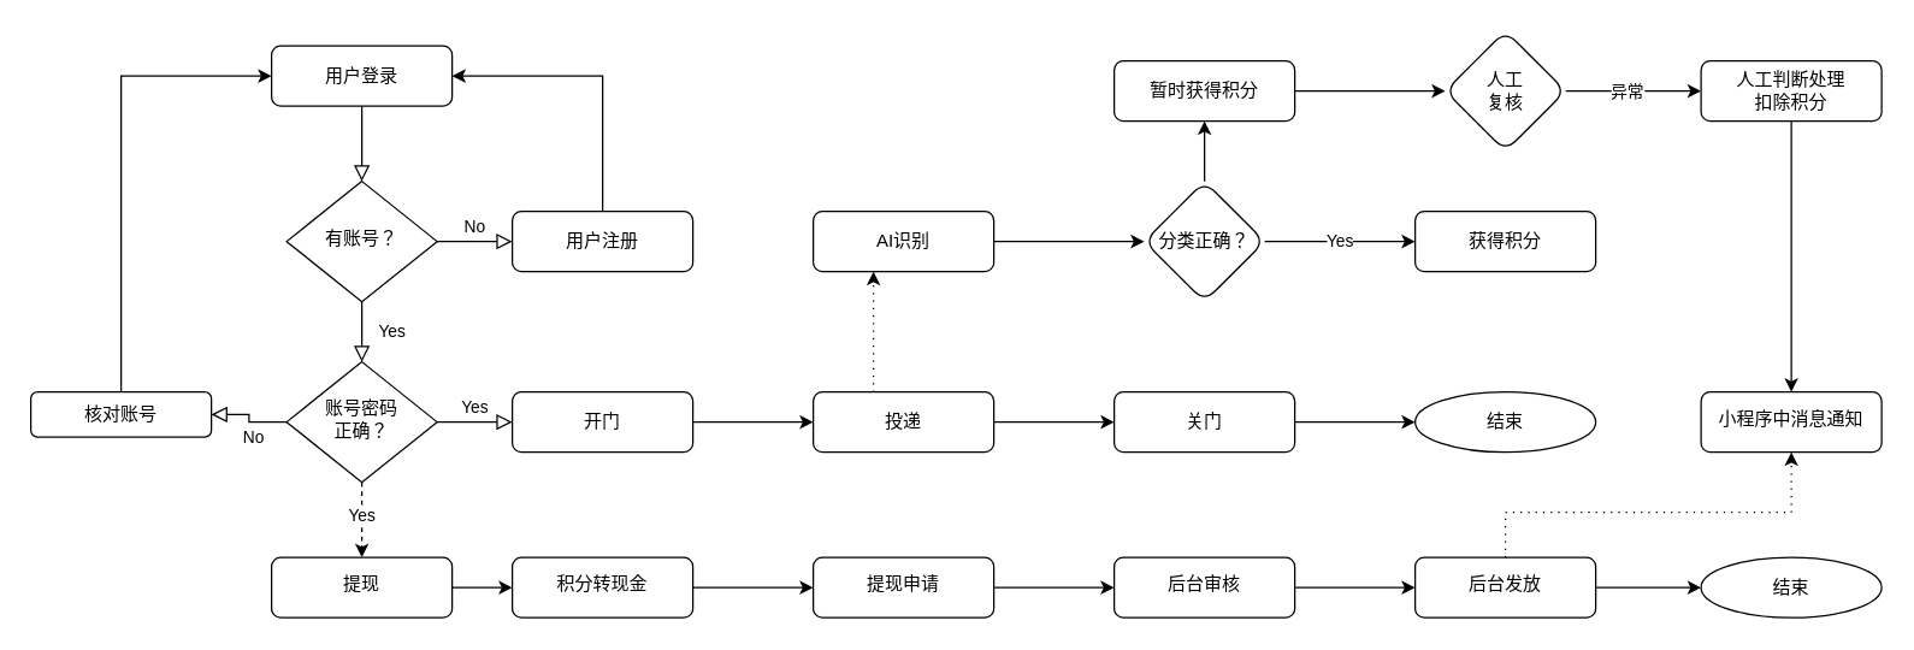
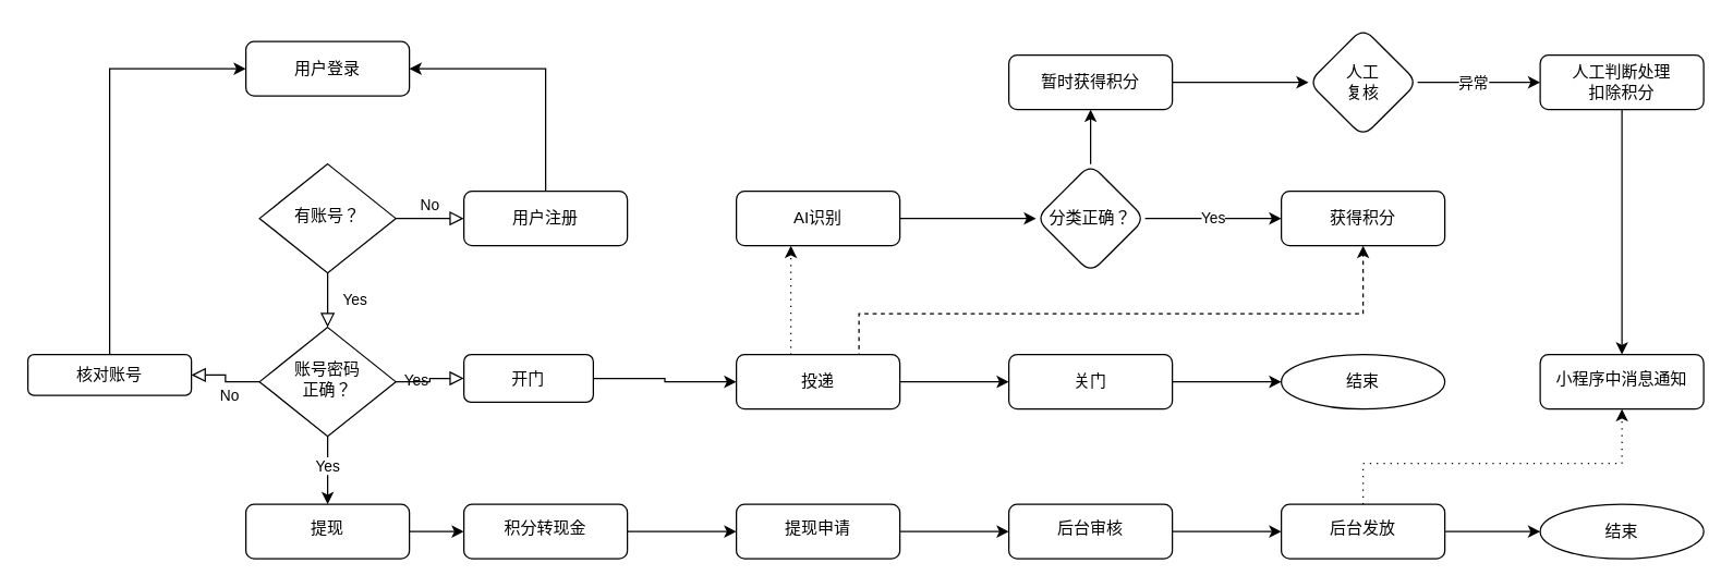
- <mxCell id="2" value="" style="rounded=0;html=1;jettySize=auto;orthogonalLoop=1;fontSize=11;endArrow=block;endFill=0;endSize=8;strokeWidth=1;shadow=0;labelBackgroundColor=none;edgeStyle=orthogonalEdgeStyle;" parent="1" source="3" target="6" edge="1"><mxGeometry relative="1" as="geometry" /></mxCell>
+ <mxCell id="19" style="edgeStyle=orthogonalEdgeStyle;rounded=0;orthogonalLoop=1;jettySize=auto;html=1;exitX=1;exitY=0.5;exitDx=0;exitDy=0;dashed=1;" edge="1" parent="1" source="21" target="43"><mxGeometry relative="1" as="geometry"><Array as="points"><mxPoint x="630" y="280" /><mxPoint x="630" y="230" /><mxPoint x="1000" y="230" /></Array></mxGeometry></mxCell>
- <mxCell id="17" value="开门" style="rounded=1;whiteSpace=wrap;html=1;fontSize=12;glass=0;strokeWidth=1;shadow=0;" parent="1" vertex="1"><mxGeometry x="340" y="260" width="120" height="40" as="geometry" /></mxCell>
+ <mxCell id="17" value="开门" style="rounded=1;whiteSpace=wrap;html=1;fontSize=12;glass=0;strokeWidth=1;shadow=0;" parent="1" vertex="1"><mxGeometry x="340" y="260" width="95" height="35" as="geometry" /></mxCell>
- <mxCell id="11" value="" style="edgeStyle=orthogonalEdgeStyle;rounded=0;orthogonalLoop=1;jettySize=auto;html=1;dashed=1;" edge="1" parent="1" source="13" target="27"><mxGeometry relative="1" as="geometry" /></mxCell>
+ <mxCell id="11" value="" style="edgeStyle=orthogonalEdgeStyle;rounded=0;orthogonalLoop=1;jettySize=auto;html=1;" edge="1" parent="1" source="13" target="27"><mxGeometry relative="1" as="geometry" /></mxCell>
